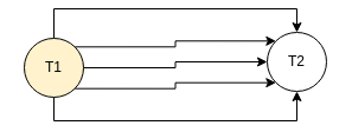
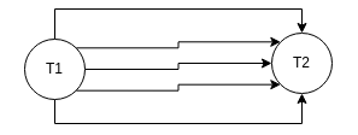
- <mxCell id="7" value="T1" style="ellipse;whiteSpace=wrap;html=1;aspect=fixed;fillColor=#fff2cc;" vertex="1" parent="1"><mxGeometry x="20" y="25" width="50" height="50" as="geometry" /></mxCell>
+ <mxCell id="7" value="T1" style="ellipse;whiteSpace=wrap;html=1;aspect=fixed;" vertex="1" parent="1"><mxGeometry x="20" y="25" width="50" height="50" as="geometry" /></mxCell>
